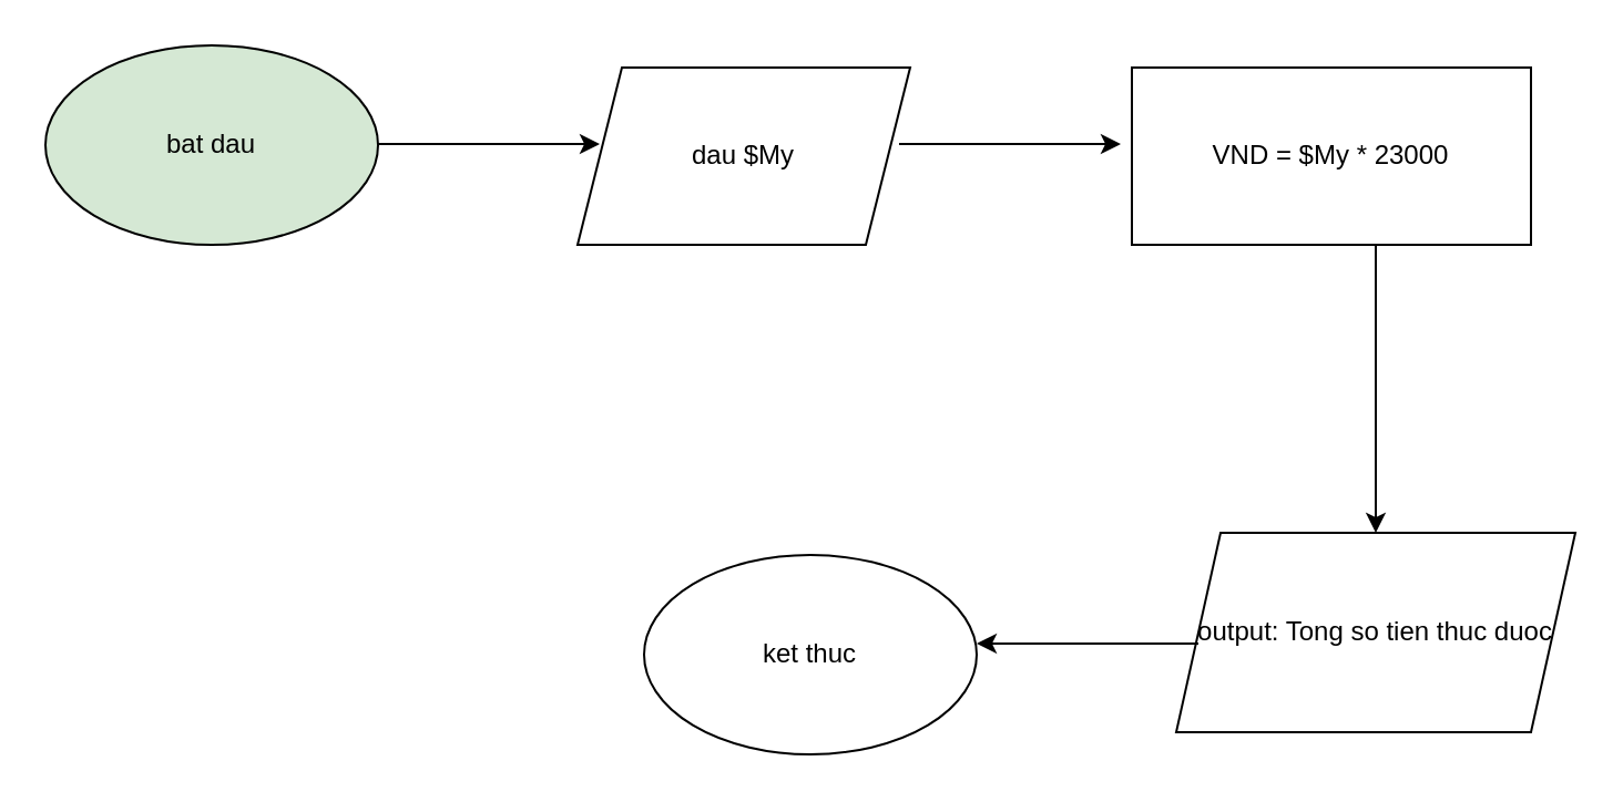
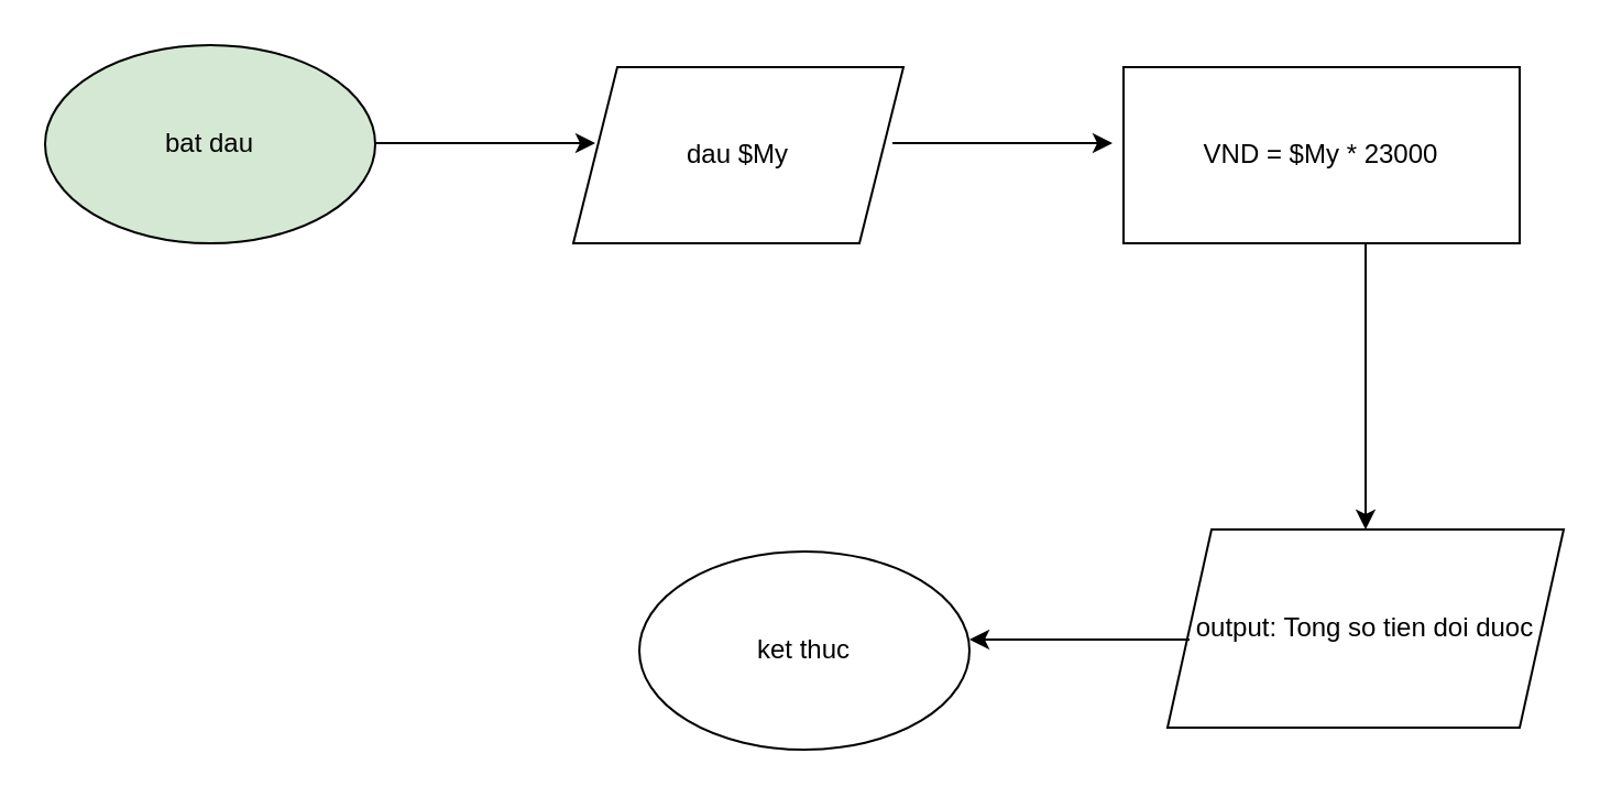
- <mxCell id="8" value="output: Tong so tien thuc duoc" style="shape=parallelogram;perimeter=parallelogramPerimeter;whiteSpace=wrap;html=1;fixedSize=1;" vertex="1" parent="1"><mxGeometry x="530" y="240" width="180" height="90" as="geometry" /></mxCell>
+ <mxCell id="8" value="output: Tong so tien doi duoc" style="shape=parallelogram;perimeter=parallelogramPerimeter;whiteSpace=wrap;html=1;fixedSize=1;" vertex="1" parent="1"><mxGeometry x="530" y="240" width="180" height="90" as="geometry" /></mxCell>
